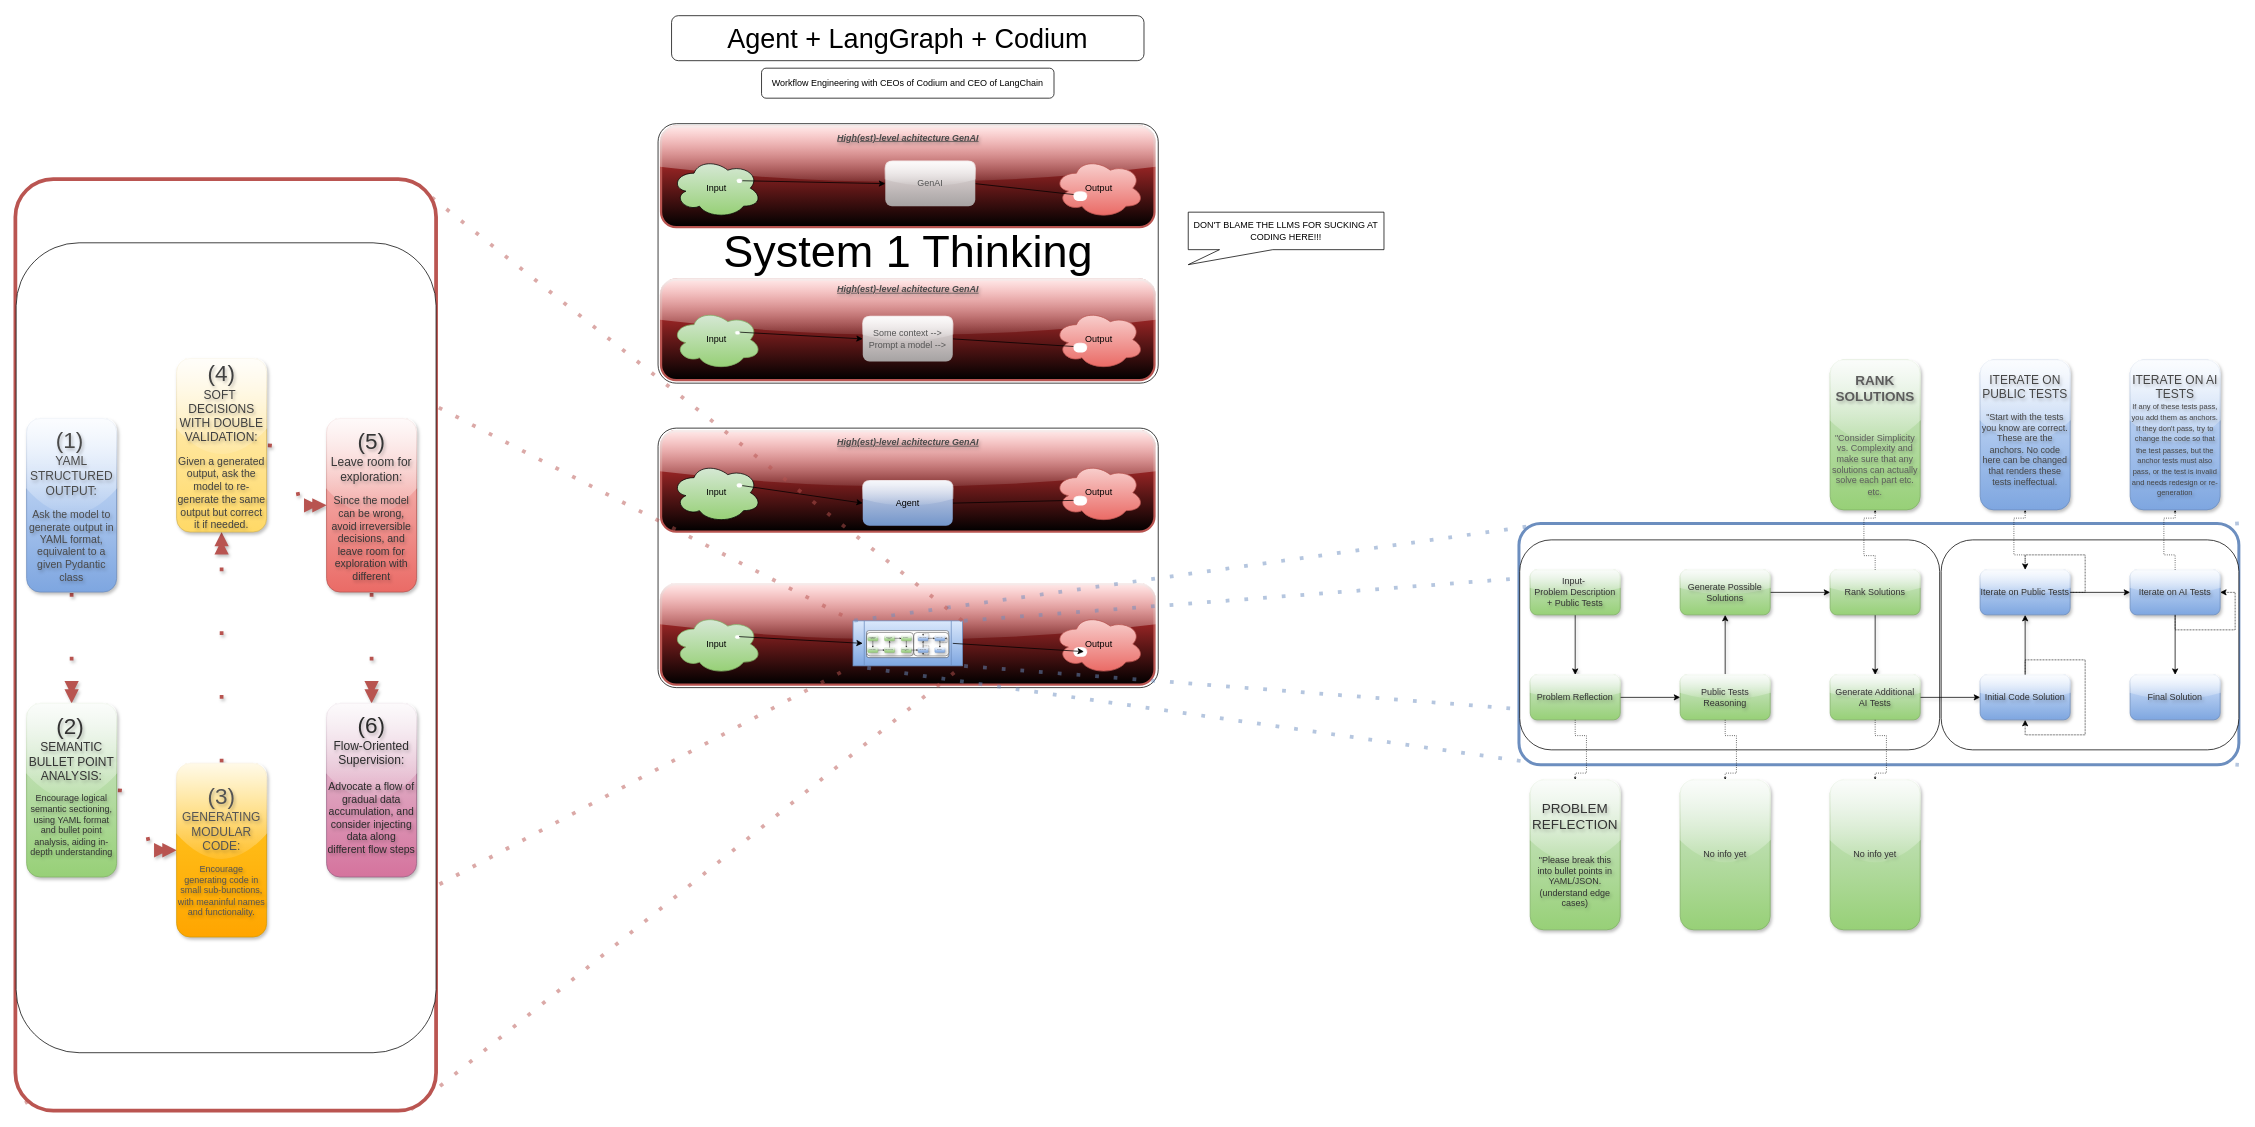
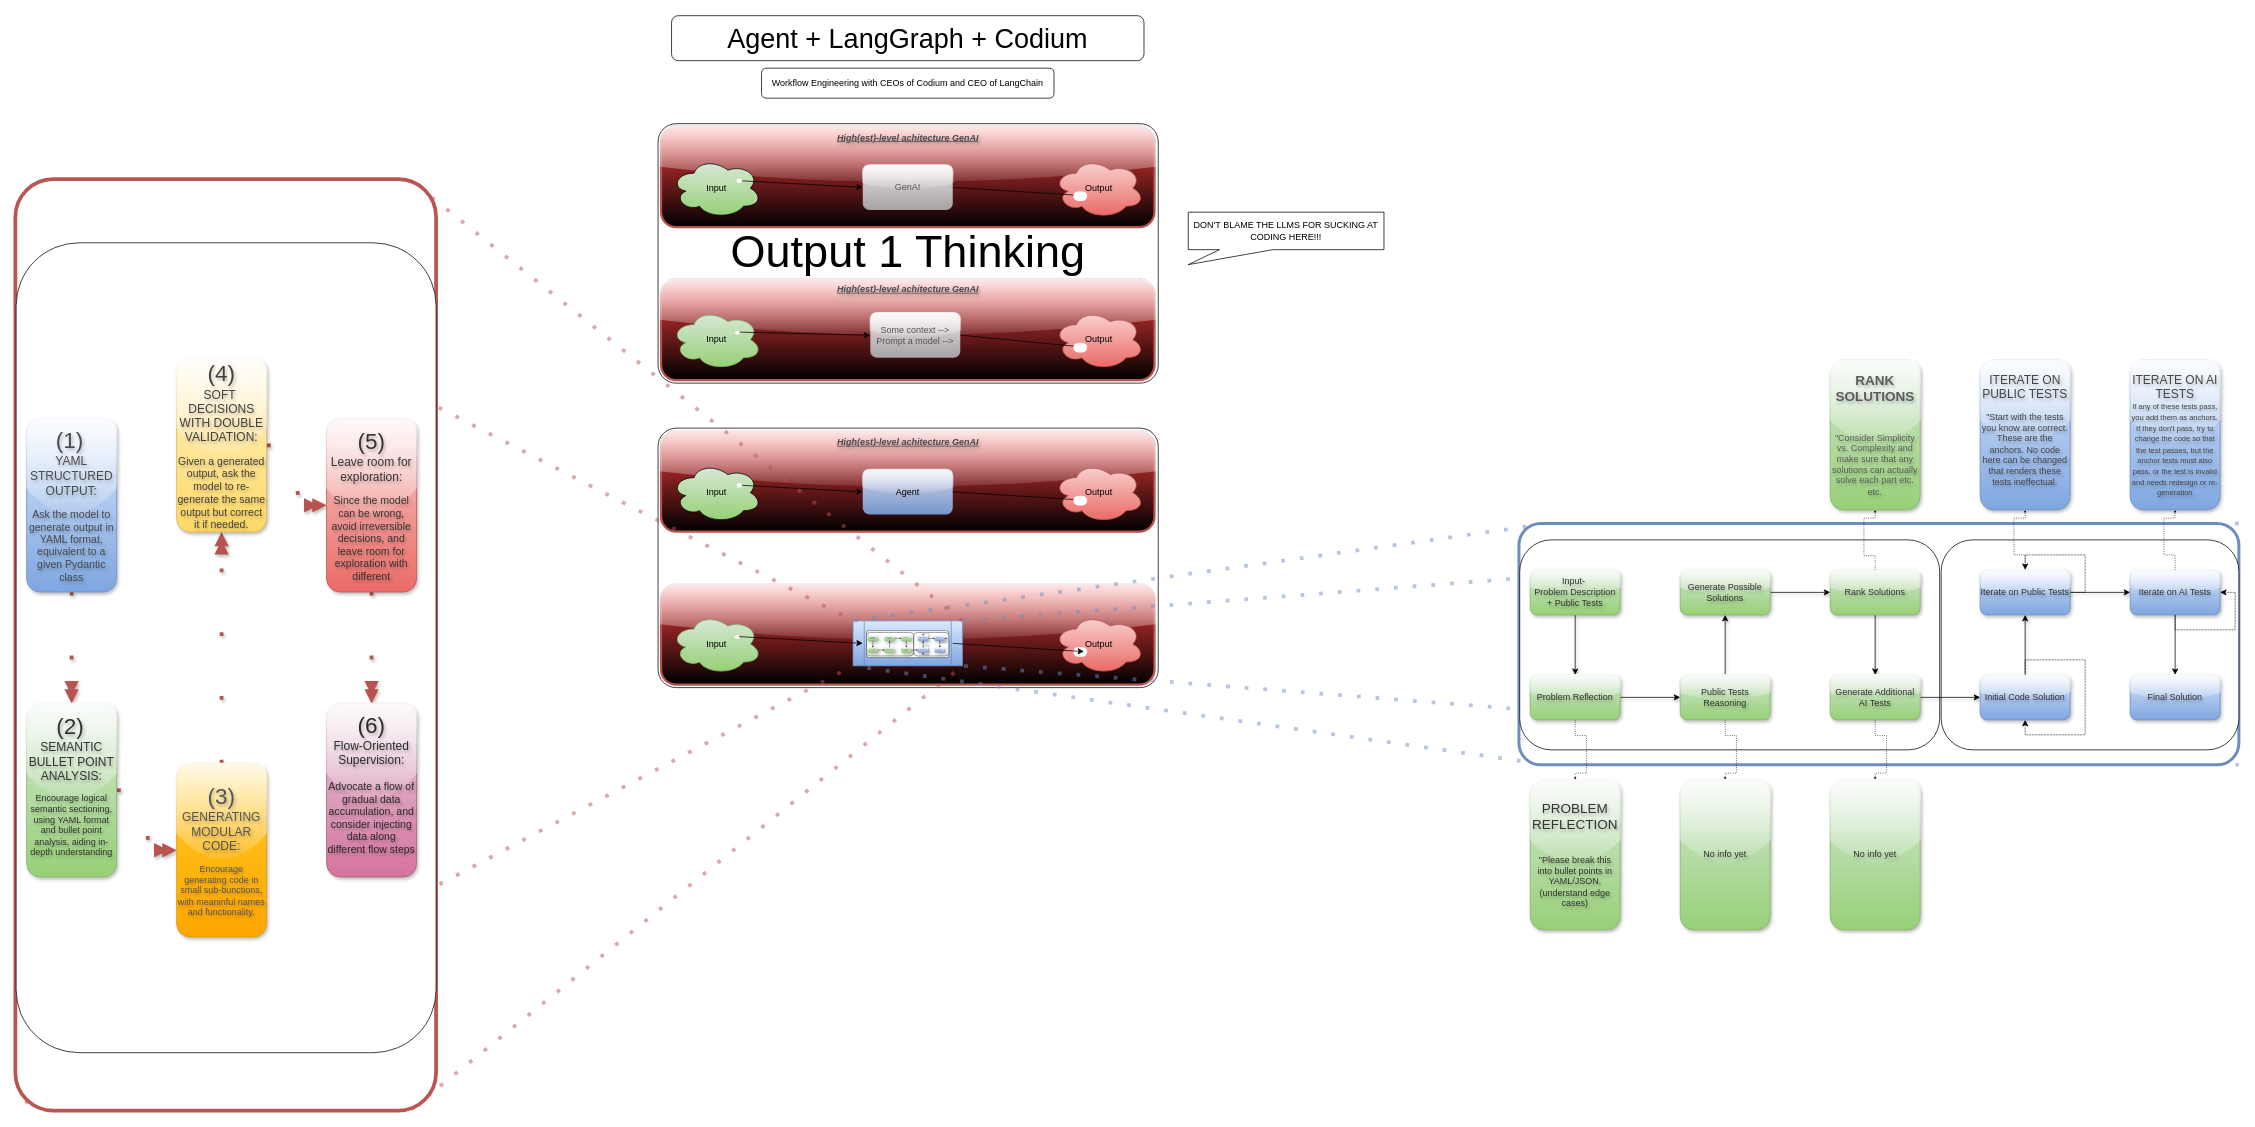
- <mxCell id="14" value="GenAI" style="rounded=1;whiteSpace=wrap;html=1;glass=1;flipV=0;opacity=90;strokeWidth=0.1;strokeColor=#666666;fillColor=#f5f5f5;gradientColor=#b3b3b3;fontColor=#545454;" vertex="1" parent="1"><mxGeometry x="1180" y="214" width="120" height="60" as="geometry" /></mxCell>
+ <mxCell id="14" value="GenAI" style="rounded=1;whiteSpace=wrap;html=1;glass=1;flipV=0;opacity=90;strokeWidth=0.1;strokeColor=#666666;fillColor=#f5f5f5;gradientColor=#b3b3b3;fontColor=#545454;" vertex="1" parent="1"><mxGeometry x="1150" y="219" width="120" height="60" as="geometry" /></mxCell>
- <mxCell id="13" value="System 1 Thinking" style="text;html=1;align=center;verticalAlign=middle;resizable=0;points=[];autosize=1;strokeColor=none;fillColor=none;fontSize=60;" vertex="1" parent="1"><mxGeometry x="950" y="290" width="520" height="90" as="geometry" /></mxCell>
+ <mxCell id="13" value="Output 1 Thinking" style="text;html=1;align=center;verticalAlign=middle;resizable=0;points=[];autosize=1;strokeColor=none;fillColor=none;fontSize=60;" vertex="1" parent="1"><mxGeometry x="950" y="290" width="520" height="90" as="geometry" /></mxCell>
- <mxCell id="23" value="Some context --&amp;gt;&lt;div&gt;Prompt a model --&amp;gt;&lt;/div&gt;" style="rounded=1;whiteSpace=wrap;html=1;glass=1;flipV=0;opacity=90;strokeWidth=0.1;strokeColor=#666666;fillColor=#f5f5f5;gradientColor=#b3b3b3;fontColor=#545454;" vertex="1" parent="1"><mxGeometry x="1150" y="421" width="120" height="60" as="geometry" /></mxCell>
+ <mxCell id="23" value="Some context --&amp;gt;&lt;div&gt;Prompt a model --&amp;gt;&lt;/div&gt;" style="rounded=1;whiteSpace=wrap;html=1;glass=1;flipV=0;opacity=90;strokeWidth=0.1;strokeColor=#666666;fillColor=#f5f5f5;gradientColor=#b3b3b3;fontColor=#545454;" vertex="1" parent="1"><mxGeometry x="1160" y="416" width="120" height="60" as="geometry" /></mxCell>
- <mxCell id="33" value="Agent" style="rounded=1;whiteSpace=wrap;html=1;glass=1;flipV=0;opacity=90;strokeWidth=0.1;strokeColor=#6c8ebf;fillColor=#dae8fc;gradientColor=#7ea6e0;" vertex="1" parent="1"><mxGeometry x="1150" y="640" width="120" height="60" as="geometry" /></mxCell>
+ <mxCell id="33" value="Agent" style="rounded=1;whiteSpace=wrap;html=1;glass=1;flipV=0;opacity=90;strokeWidth=0.1;strokeColor=#6c8ebf;fillColor=#dae8fc;gradientColor=#7ea6e0;" vertex="1" parent="1"><mxGeometry x="1150" y="625" width="120" height="60" as="geometry" /></mxCell>
